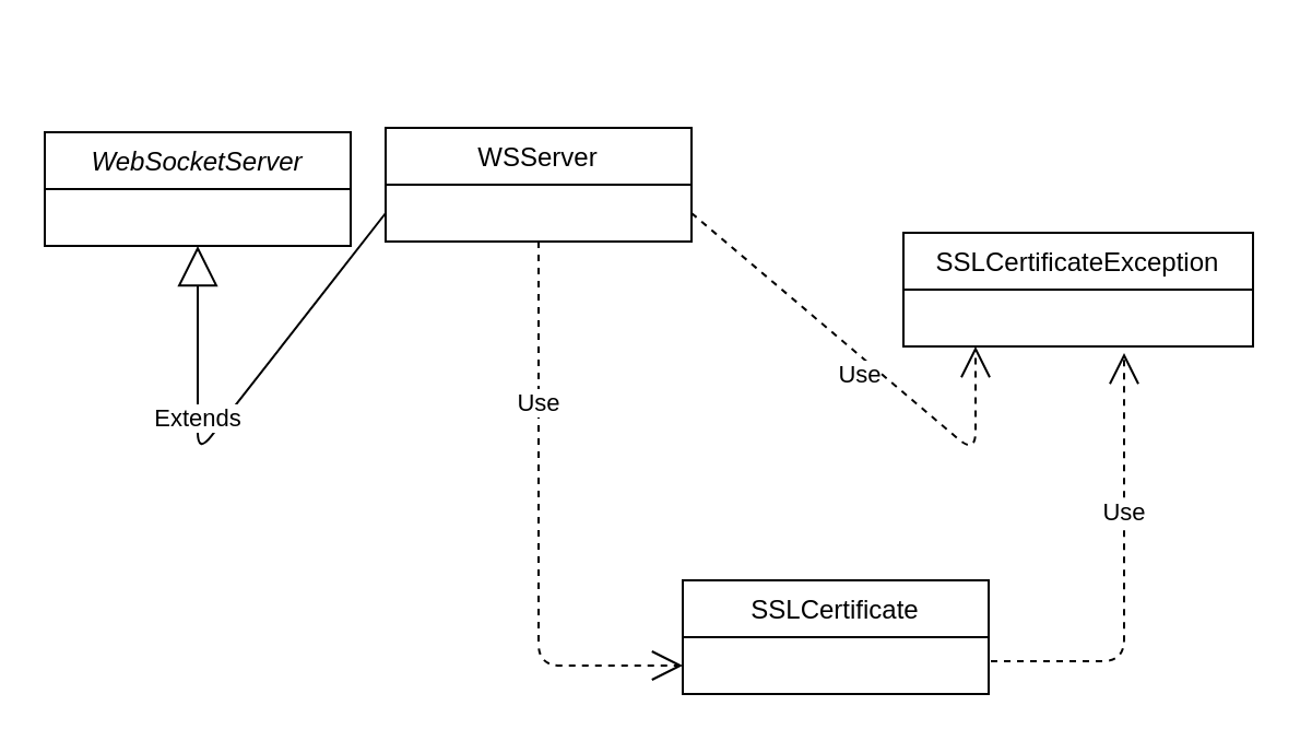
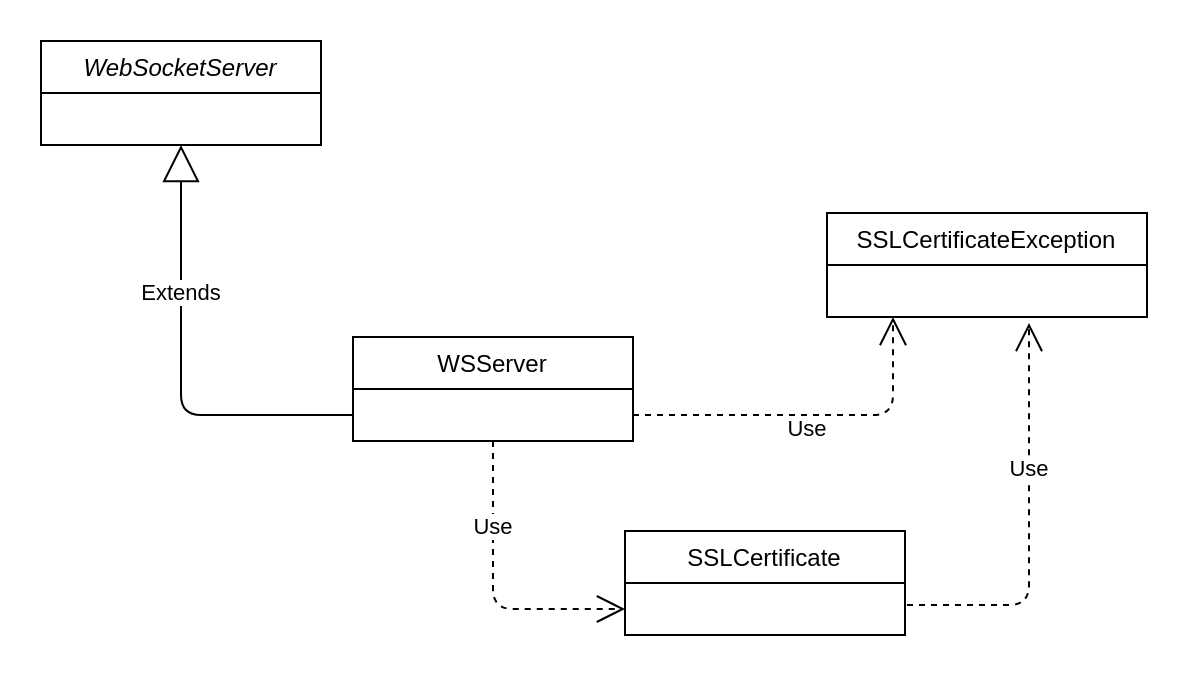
- <mxCell id="2" value="WSServer" style="swimlane;fontStyle=0;childLayout=stackLayout;horizontal=1;startSize=26;fillColor=none;horizontalStack=0;resizeParent=1;resizeParentMax=0;resizeLast=0;collapsible=1;marginBottom=0;" parent="1" vertex="1"><mxGeometry x="176" y="58" width="140" height="52" as="geometry" /></mxCell>
+ <mxCell id="2" value="WSServer" style="swimlane;fontStyle=0;childLayout=stackLayout;horizontal=1;startSize=26;fillColor=none;horizontalStack=0;resizeParent=1;resizeParentMax=0;resizeLast=0;collapsible=1;marginBottom=0;" parent="1" vertex="1"><mxGeometry x="176" y="168" width="140" height="52" as="geometry" /></mxCell>
- <mxCell id="3" value="WebSocketServer" style="swimlane;fontStyle=2;childLayout=stackLayout;horizontal=1;startSize=26;fillColor=none;horizontalStack=0;resizeParent=1;resizeParentMax=0;resizeLast=0;collapsible=1;marginBottom=0;" parent="1" vertex="1"><mxGeometry x="20" y="60" width="140" height="52" as="geometry" /></mxCell>
+ <mxCell id="3" value="WebSocketServer" style="swimlane;fontStyle=2;childLayout=stackLayout;horizontal=1;startSize=26;fillColor=none;horizontalStack=0;resizeParent=1;resizeParentMax=0;resizeLast=0;collapsible=1;marginBottom=0;" parent="1" vertex="1"><mxGeometry x="20" y="20" width="140" height="52" as="geometry" /></mxCell>
